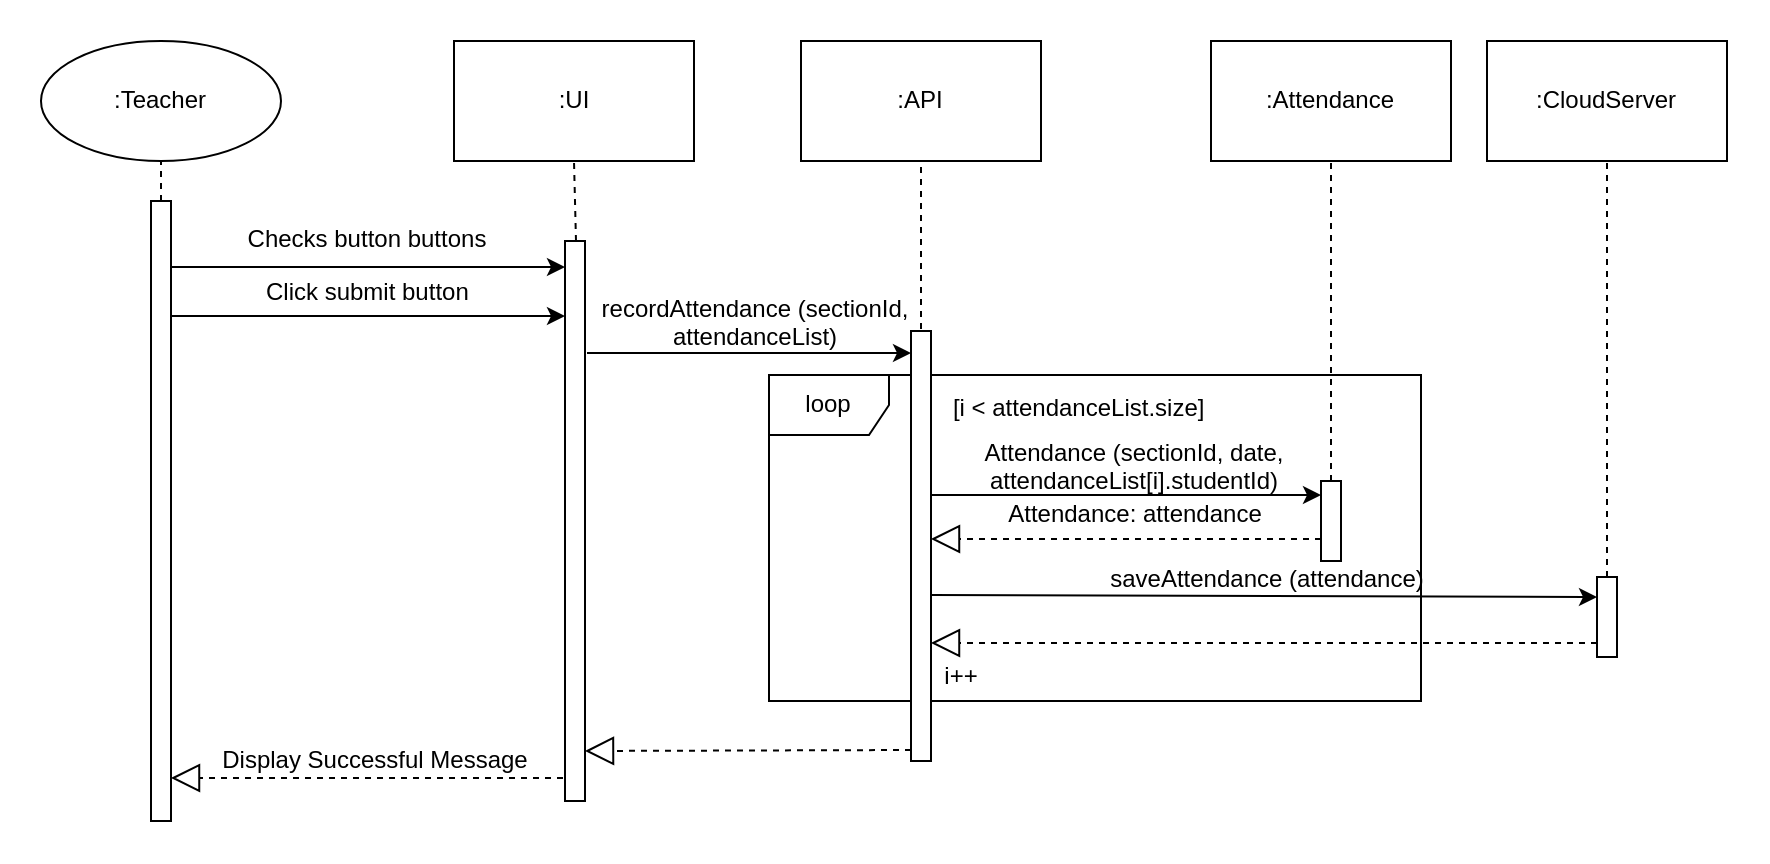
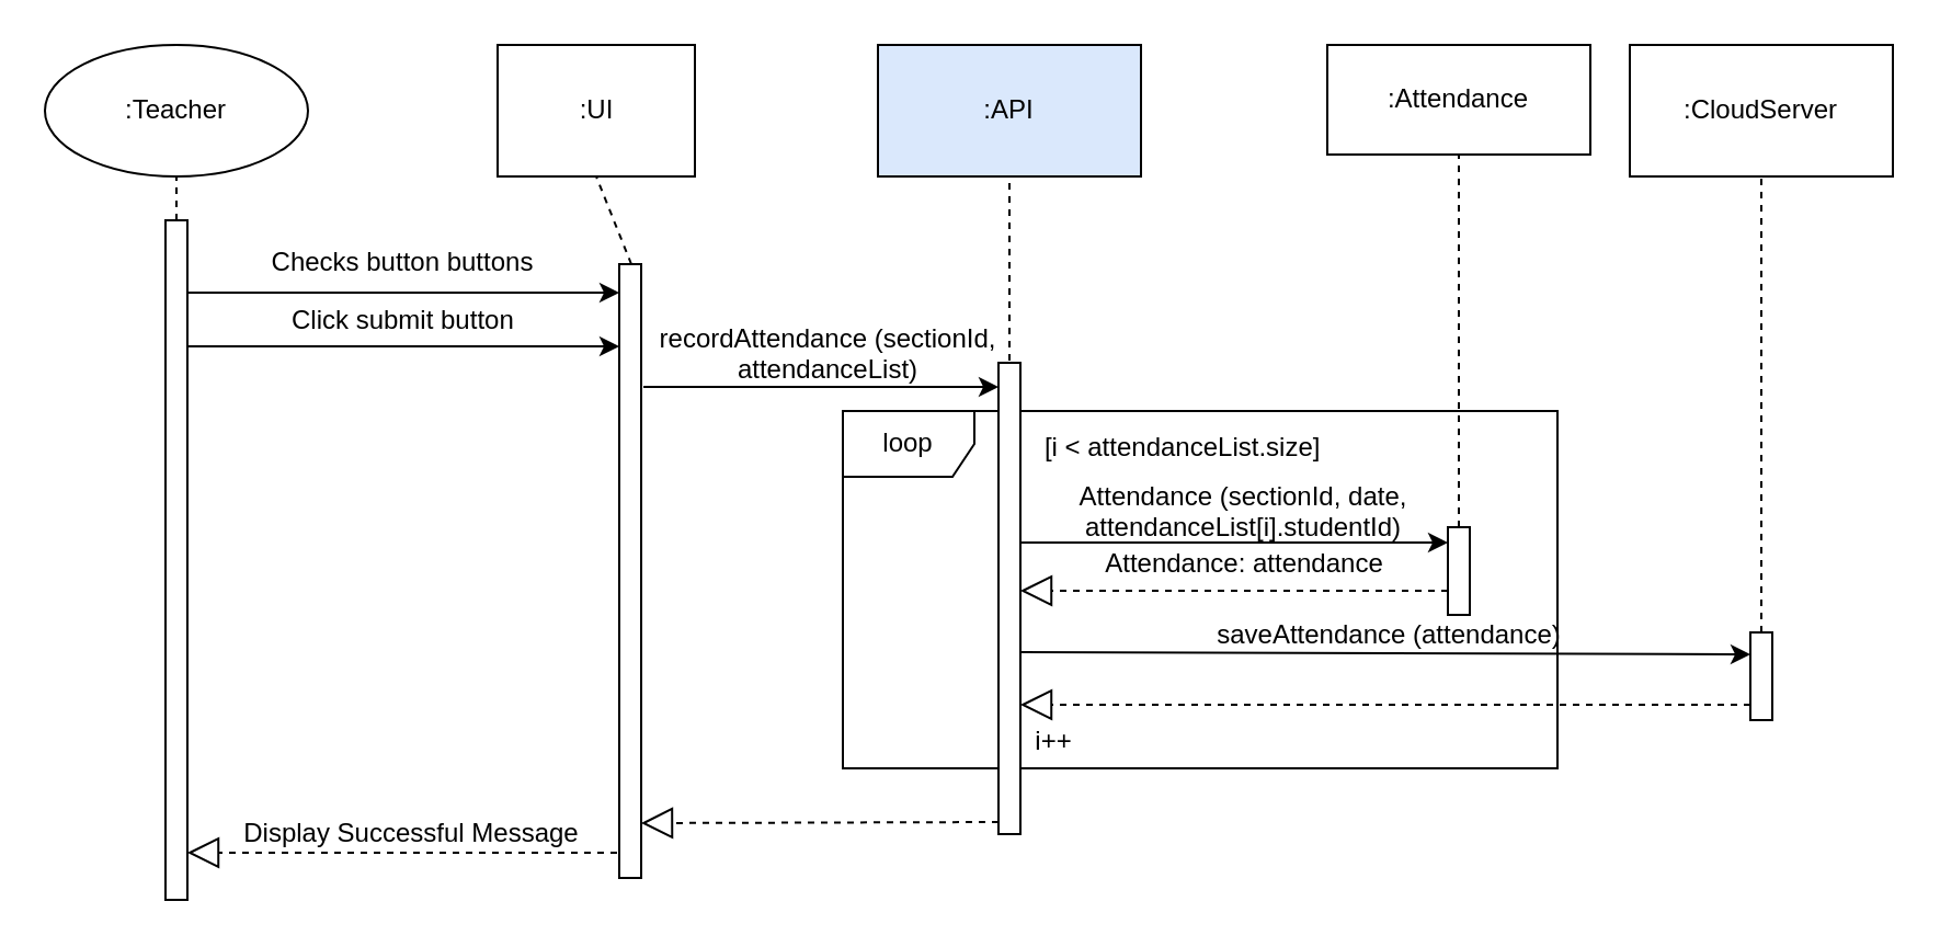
- <mxCell id="6" value=":UI&lt;br&gt;" style="rounded=0;whiteSpace=wrap;html=1;" parent="1" vertex="1"><mxGeometry x="226.5" y="20" width="120" height="60" as="geometry" /></mxCell>
+ <mxCell id="6" value=":UI&lt;br&gt;" style="rounded=0;whiteSpace=wrap;html=1;" parent="1" vertex="1"><mxGeometry x="226.5" y="20" width="90" height="60" as="geometry" /></mxCell>
- <mxCell id="9" value=":API&lt;br&gt;" style="rounded=0;whiteSpace=wrap;html=1;" parent="1" vertex="1"><mxGeometry x="400" y="20" width="120" height="60" as="geometry" /></mxCell>
+ <mxCell id="9" value=":API&lt;br&gt;" style="rounded=0;whiteSpace=wrap;html=1;fillColor=#dae8fc;" parent="1" vertex="1"><mxGeometry x="400" y="20" width="120" height="60" as="geometry" /></mxCell>
- <mxCell id="27" value=":Attendance&lt;br&gt;" style="rounded=0;whiteSpace=wrap;html=1;" parent="1" vertex="1"><mxGeometry x="605" y="20" width="120" height="60" as="geometry" /></mxCell>
+ <mxCell id="27" value=":Attendance&lt;br&gt;" style="rounded=0;whiteSpace=wrap;html=1;" parent="1" vertex="1"><mxGeometry x="605" y="20" width="120" height="50" as="geometry" /></mxCell>
